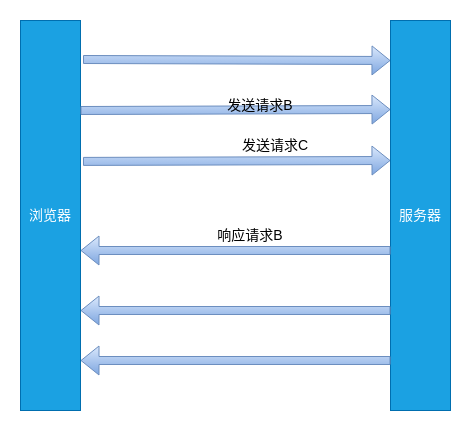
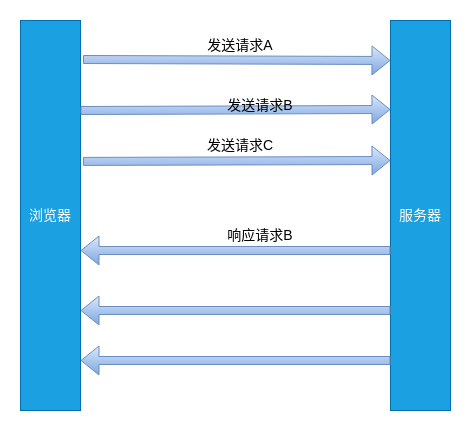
+ <mxCell id="6" value="发送请求A" style="text;html=1;strokeColor=none;fillColor=none;align=center;verticalAlign=middle;whiteSpace=wrap;rounded=0;fontColor=#000000;fontSize=14;" vertex="1" parent="4"><mxGeometry width="80" height="30" as="geometry" /></mxCell>
- <mxCell id="10" value="发送请求C" style="text;html=1;strokeColor=none;fillColor=none;align=center;verticalAlign=middle;whiteSpace=wrap;rounded=0;fontColor=#000000;fontSize=14;" vertex="1" parent="1"><mxGeometry x="235" y="130" width="80" height="30" as="geometry" /></mxCell>
+ <mxCell id="10" value="发送请求C" style="text;html=1;strokeColor=none;fillColor=none;align=center;verticalAlign=middle;whiteSpace=wrap;rounded=0;fontColor=#000000;fontSize=14;" vertex="1" parent="1"><mxGeometry x="200" y="130" width="80" height="30" as="geometry" /></mxCell>
- <mxCell id="14" value="响应请求B" style="text;html=1;strokeColor=none;fillColor=none;align=center;verticalAlign=middle;whiteSpace=wrap;rounded=0;fontColor=#000000;fontSize=14;" vertex="1" parent="1"><mxGeometry x="210" y="220" width="80" height="30" as="geometry" /></mxCell>
+ <mxCell id="14" value="响应请求B" style="text;html=1;strokeColor=none;fillColor=none;align=center;verticalAlign=middle;whiteSpace=wrap;rounded=0;fontColor=#000000;fontSize=14;" vertex="1" parent="1"><mxGeometry x="220" y="220" width="80" height="30" as="geometry" /></mxCell>
